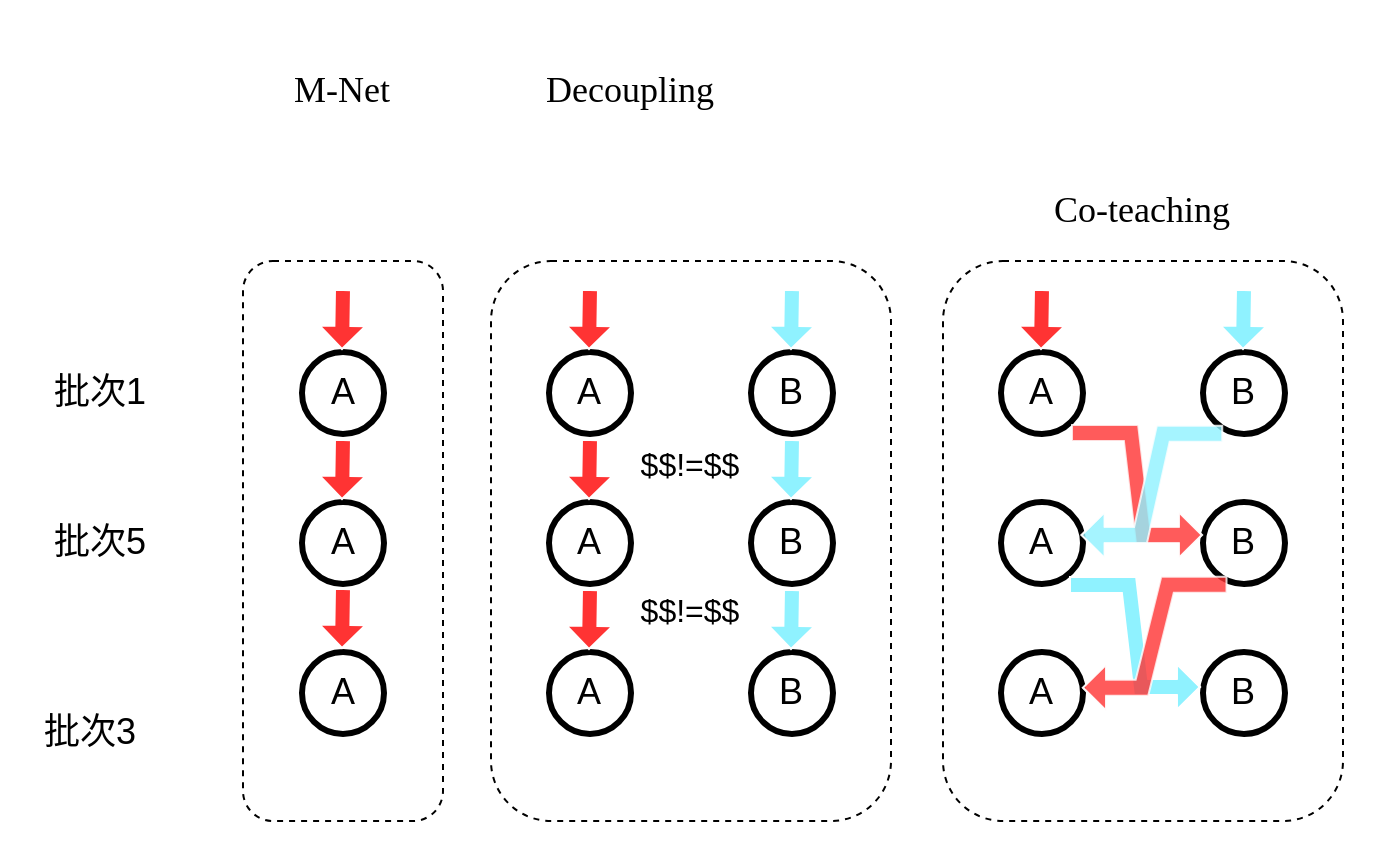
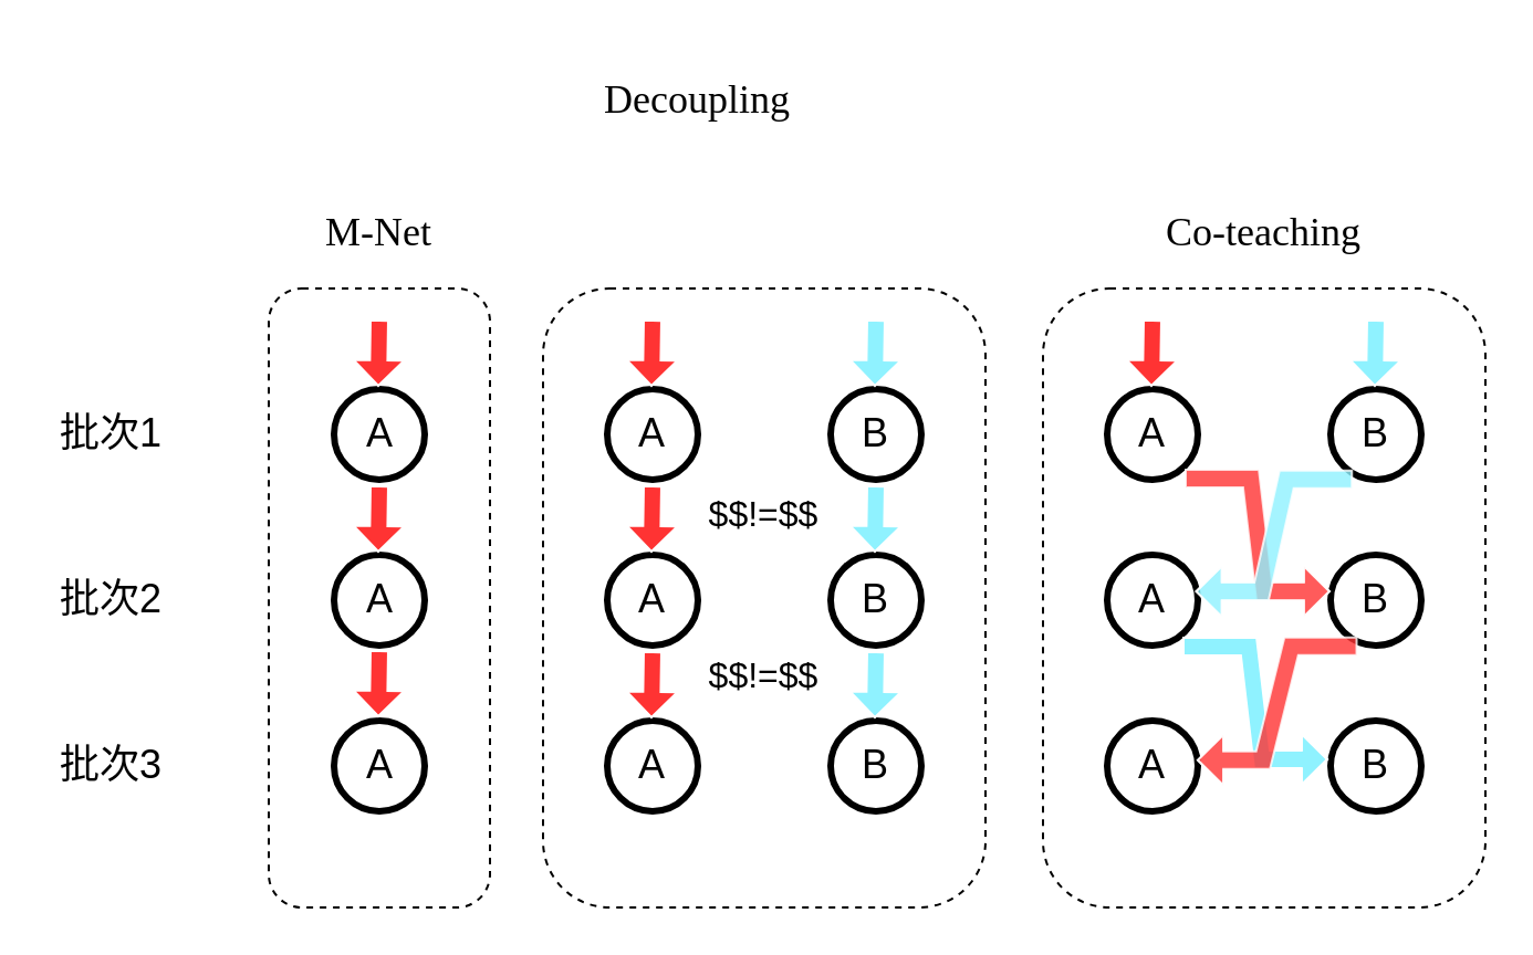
- <mxCell id="5" value="&lt;font style=&quot;font-size: 18px;&quot; face=&quot;Times New Roman&quot;&gt;M-Net&lt;/font&gt;" style="text;strokeColor=none;align=center;fillColor=none;html=1;verticalAlign=middle;whiteSpace=wrap;rounded=0;" vertex="1" parent="1"><mxGeometry x="141" y="30" width="60" height="30" as="geometry" /></mxCell>
+ <mxCell id="5" value="&lt;font style=&quot;font-size: 18px;&quot; face=&quot;Times New Roman&quot;&gt;M-Net&lt;/font&gt;" style="text;strokeColor=none;align=center;fillColor=none;html=1;verticalAlign=middle;whiteSpace=wrap;rounded=0;" vertex="1" parent="1"><mxGeometry x="141" y="90" width="60" height="30" as="geometry" /></mxCell>
- <mxCell id="9" value="&lt;font style=&quot;font-size: 18px;&quot;&gt;批次5&lt;/font&gt;" style="text;strokeColor=none;align=center;fillColor=none;html=1;verticalAlign=middle;whiteSpace=wrap;rounded=0;" vertex="1" parent="1"><mxGeometry x="20" y="256" width="60" height="30" as="geometry" /></mxCell>
+ <mxCell id="9" value="&lt;font style=&quot;font-size: 18px;&quot;&gt;批次2&lt;/font&gt;" style="text;strokeColor=none;align=center;fillColor=none;html=1;verticalAlign=middle;whiteSpace=wrap;rounded=0;" vertex="1" parent="1"><mxGeometry x="20" y="256" width="60" height="30" as="geometry" /></mxCell>
- <mxCell id="10" value="&lt;font style=&quot;font-size: 18px;&quot;&gt;批次3&lt;/font&gt;" style="text;strokeColor=none;align=center;fillColor=none;html=1;verticalAlign=middle;whiteSpace=wrap;rounded=0;" vertex="1" parent="1"><mxGeometry x="15" y="351" width="60" height="30" as="geometry" /></mxCell>
+ <mxCell id="10" value="&lt;font style=&quot;font-size: 18px;&quot;&gt;批次3&lt;/font&gt;" style="text;strokeColor=none;align=center;fillColor=none;html=1;verticalAlign=middle;whiteSpace=wrap;rounded=0;" vertex="1" parent="1"><mxGeometry x="20" y="331" width="60" height="30" as="geometry" /></mxCell>
